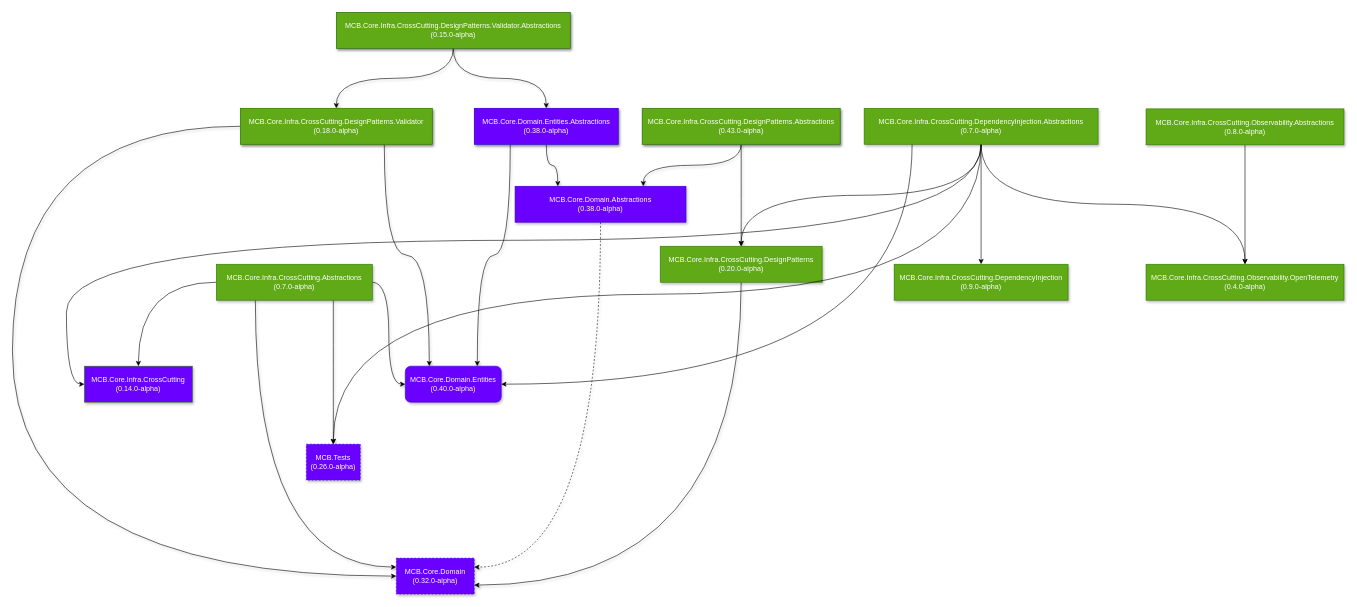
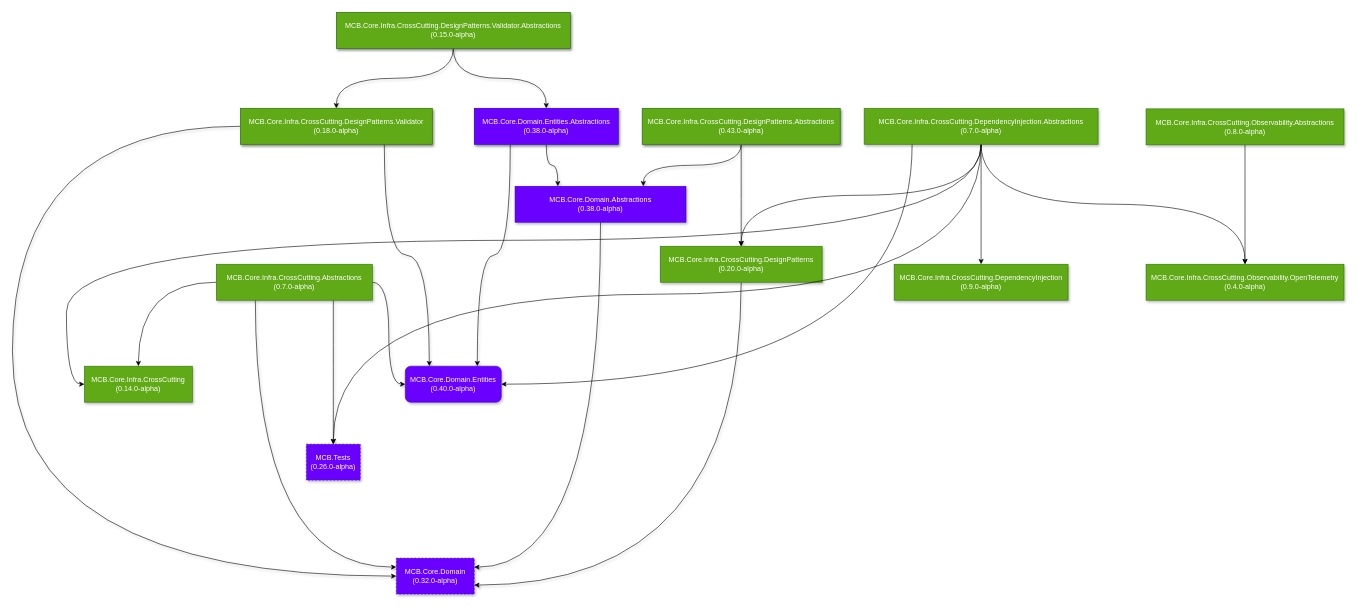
- <mxCell id="34" value="MCB.Core.Infra.CrossCutting&lt;br&gt;(0.14.0-alpha)" style="rounded=0;whiteSpace=wrap;html=1;shadow=1;fillColor=#6a00ff;strokeColor=#2D7600;fontColor=#ffffff;" parent="1" vertex="1"><mxGeometry x="140" y="610" width="180" height="60" as="geometry" /></mxCell>
+ <mxCell id="34" value="MCB.Core.Infra.CrossCutting&lt;br&gt;(0.14.0-alpha)" style="rounded=0;whiteSpace=wrap;html=1;shadow=1;fillColor=#60a917;strokeColor=#2D7600;fontColor=#ffffff;" parent="1" vertex="1"><mxGeometry x="140" y="610" width="180" height="60" as="geometry" /></mxCell>
- <mxCell id="21" style="edgeStyle=orthogonalEdgeStyle;rounded=0;orthogonalLoop=1;jettySize=auto;html=1;exitX=0.5;exitY=1;exitDx=0;exitDy=0;entryX=1;entryY=0.25;entryDx=0;entryDy=0;shadow=1;curved=1;dashed=1;" parent="1" source="22" target="23" edge="1"><mxGeometry relative="1" as="geometry" /></mxCell>
+ <mxCell id="21" style="edgeStyle=orthogonalEdgeStyle;rounded=0;orthogonalLoop=1;jettySize=auto;html=1;exitX=0.5;exitY=1;exitDx=0;exitDy=0;entryX=1;entryY=0.25;entryDx=0;entryDy=0;shadow=1;curved=1;" parent="1" source="22" target="23" edge="1"><mxGeometry relative="1" as="geometry" /></mxCell>
